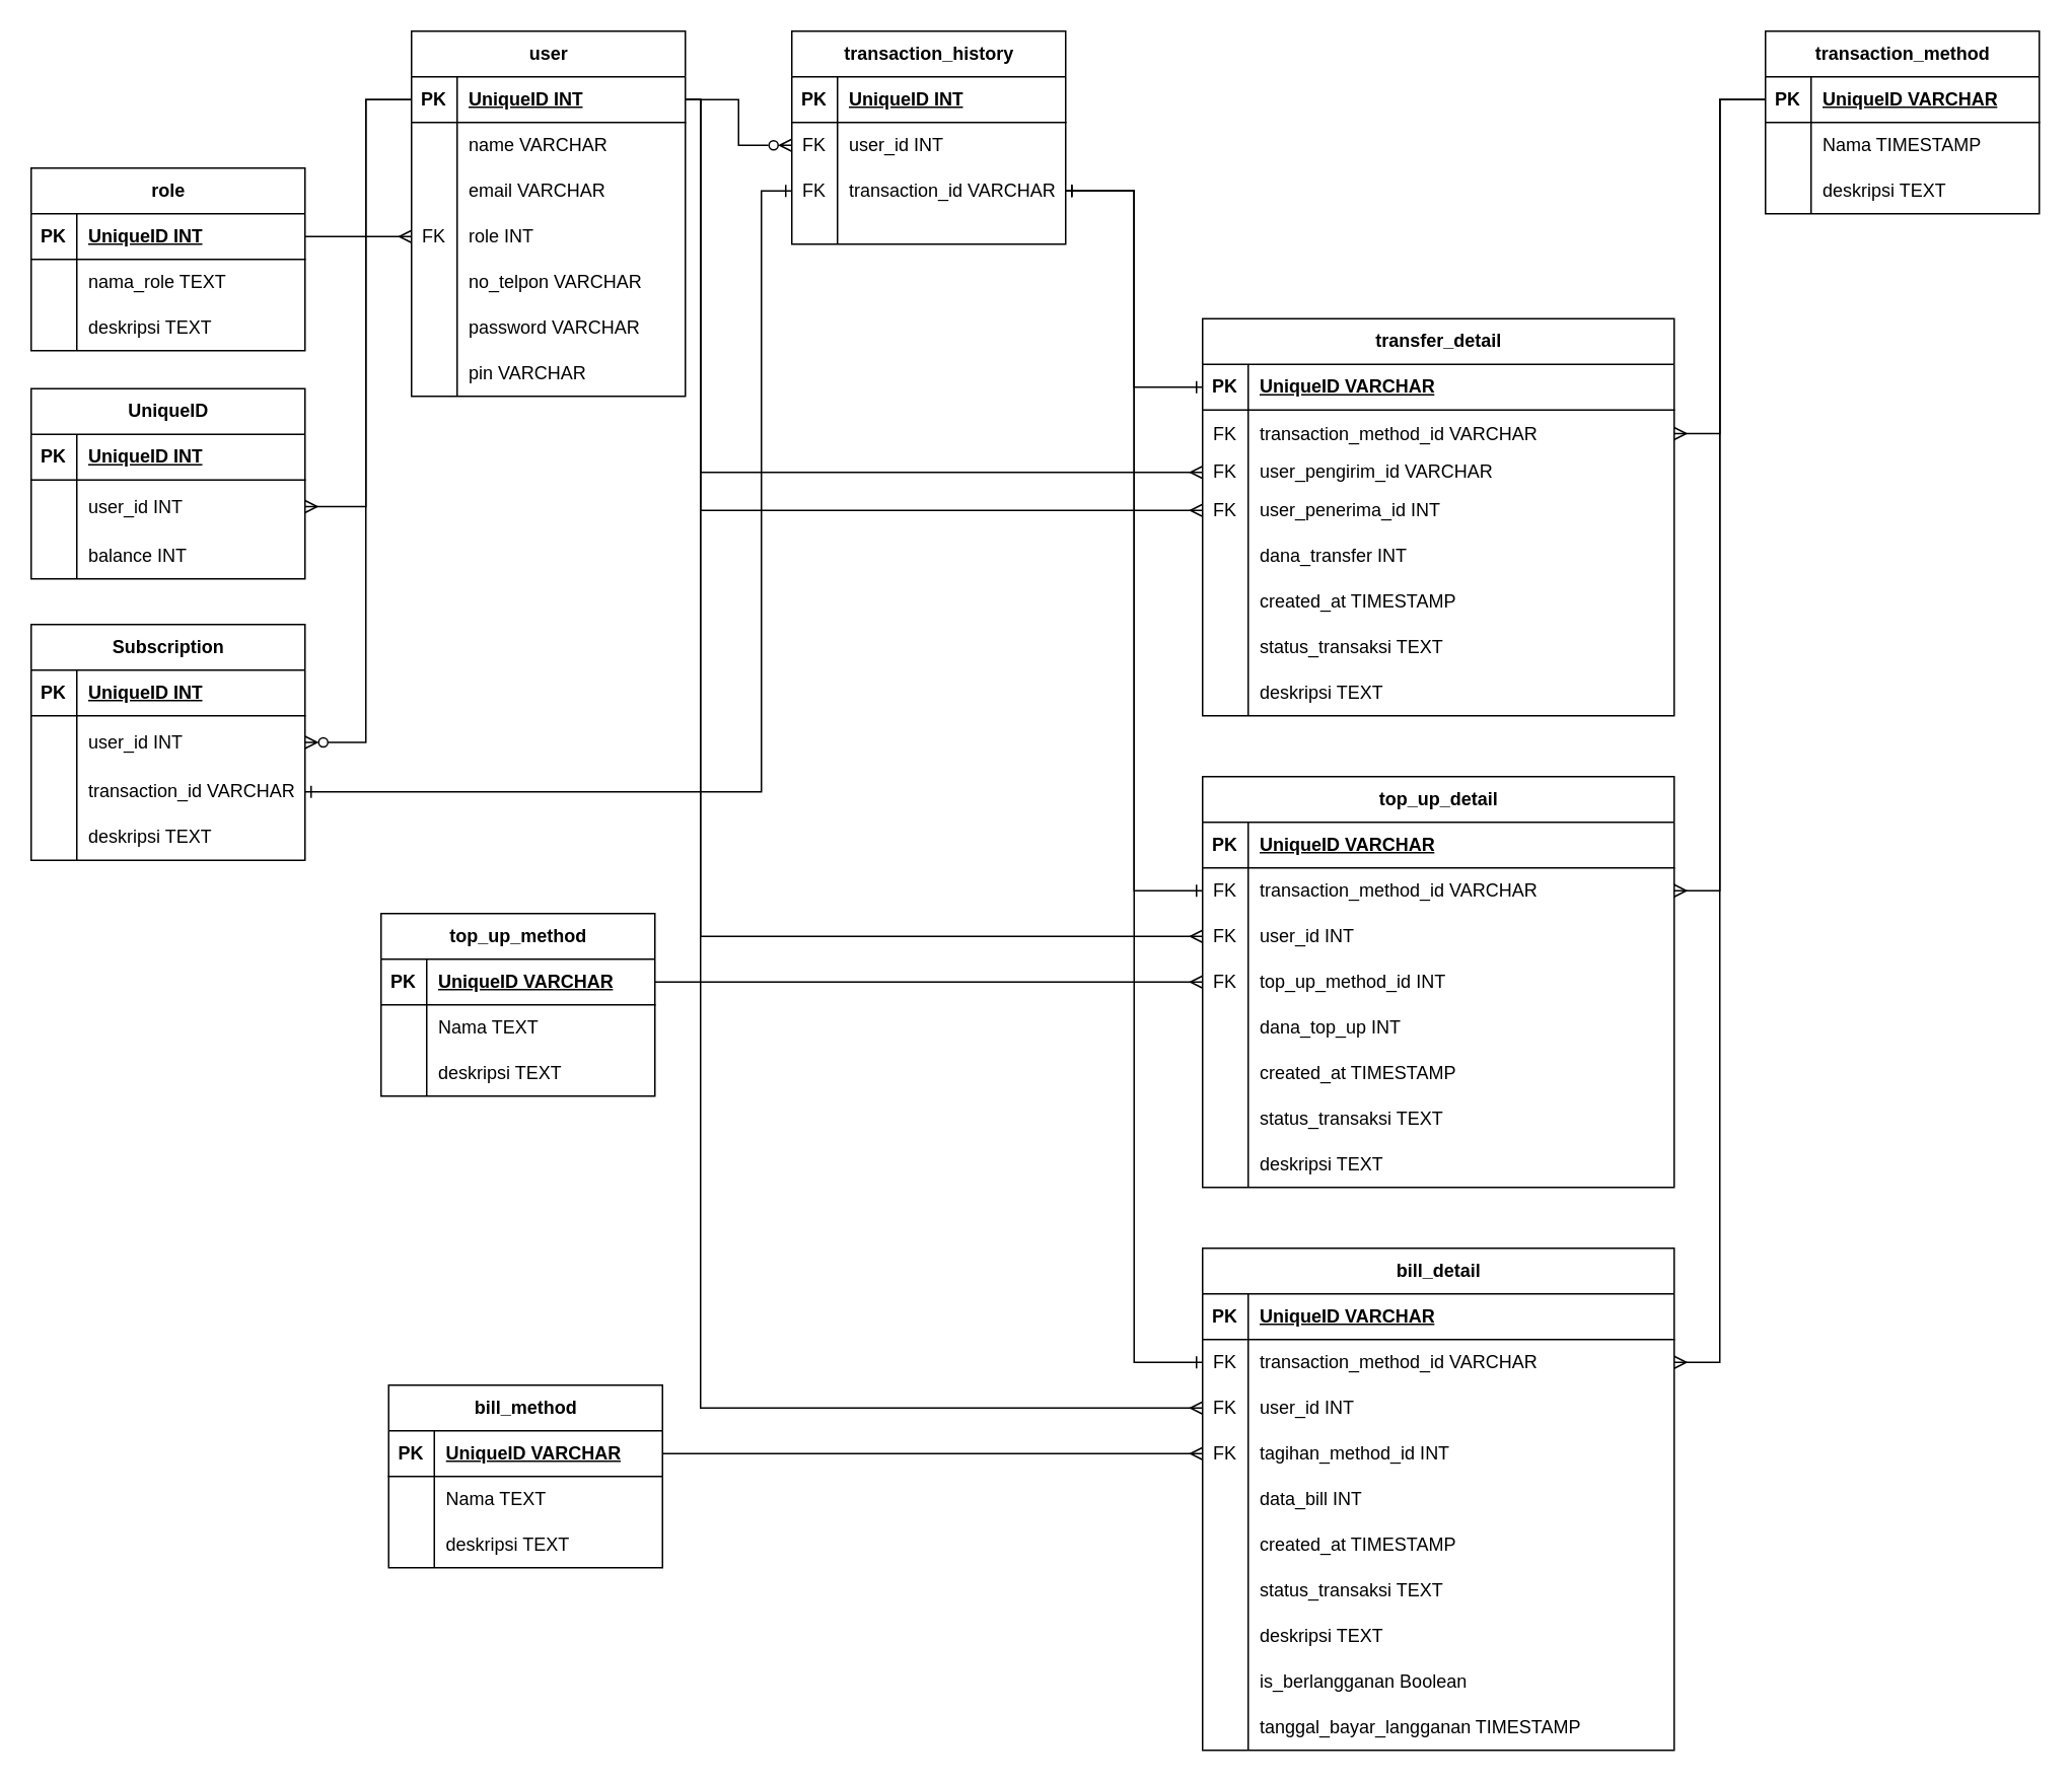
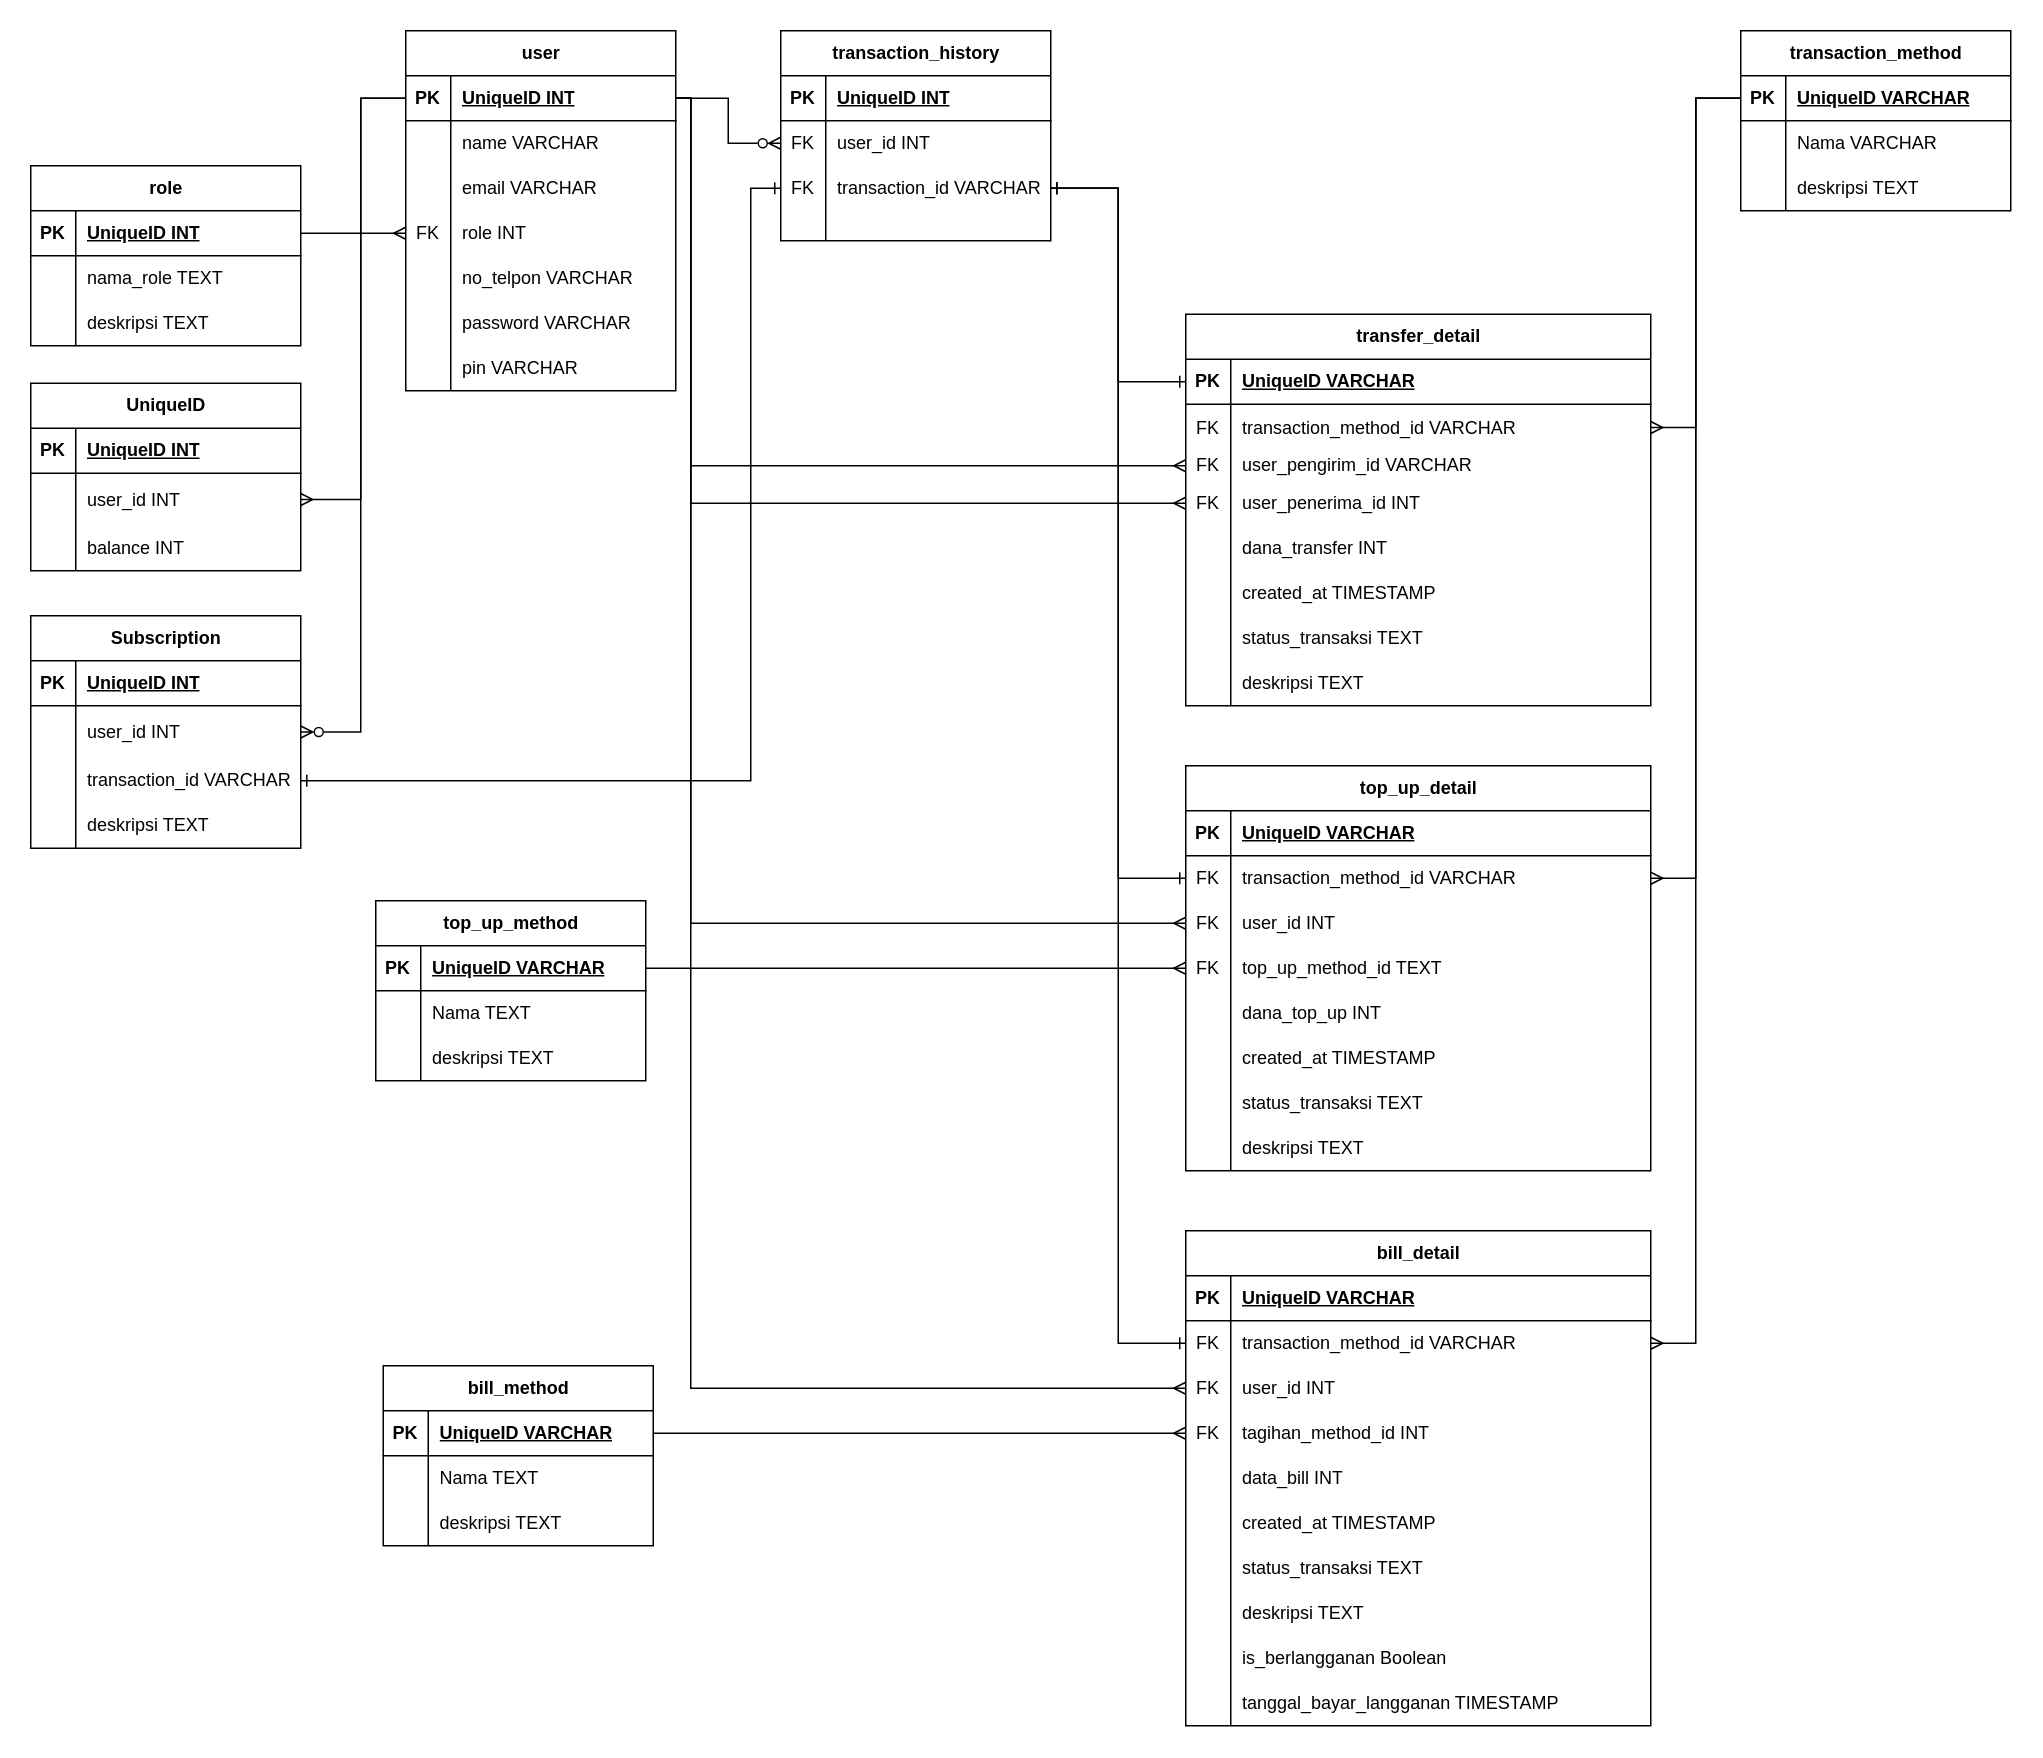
- <mxCell id="55" value="Nama TIMESTAMP" style="shape=partialRectangle;connectable=0;fillColor=none;top=0;left=0;bottom=0;right=0;align=left;spacingLeft=6;overflow=hidden;whiteSpace=wrap;html=1;" vertex="1" parent="53"><mxGeometry x="30" width="150" height="30" as="geometry"><mxRectangle width="150" height="30" as="alternateBounds" /></mxGeometry></mxCell>
+ <mxCell id="55" value="Nama VARCHAR" style="shape=partialRectangle;connectable=0;fillColor=none;top=0;left=0;bottom=0;right=0;align=left;spacingLeft=6;overflow=hidden;whiteSpace=wrap;html=1;" vertex="1" parent="53"><mxGeometry x="30" width="150" height="30" as="geometry"><mxRectangle width="150" height="30" as="alternateBounds" /></mxGeometry></mxCell>
- <mxCell id="97" value="top_up_method_id INT" style="shape=partialRectangle;connectable=0;fillColor=none;top=0;left=0;bottom=0;right=0;align=left;spacingLeft=6;overflow=hidden;whiteSpace=wrap;html=1;" vertex="1" parent="95"><mxGeometry x="30" width="280" height="30" as="geometry"><mxRectangle width="280" height="30" as="alternateBounds" /></mxGeometry></mxCell>
+ <mxCell id="97" value="top_up_method_id TEXT" style="shape=partialRectangle;connectable=0;fillColor=none;top=0;left=0;bottom=0;right=0;align=left;spacingLeft=6;overflow=hidden;whiteSpace=wrap;html=1;" vertex="1" parent="95"><mxGeometry x="30" width="280" height="30" as="geometry"><mxRectangle width="280" height="30" as="alternateBounds" /></mxGeometry></mxCell>
